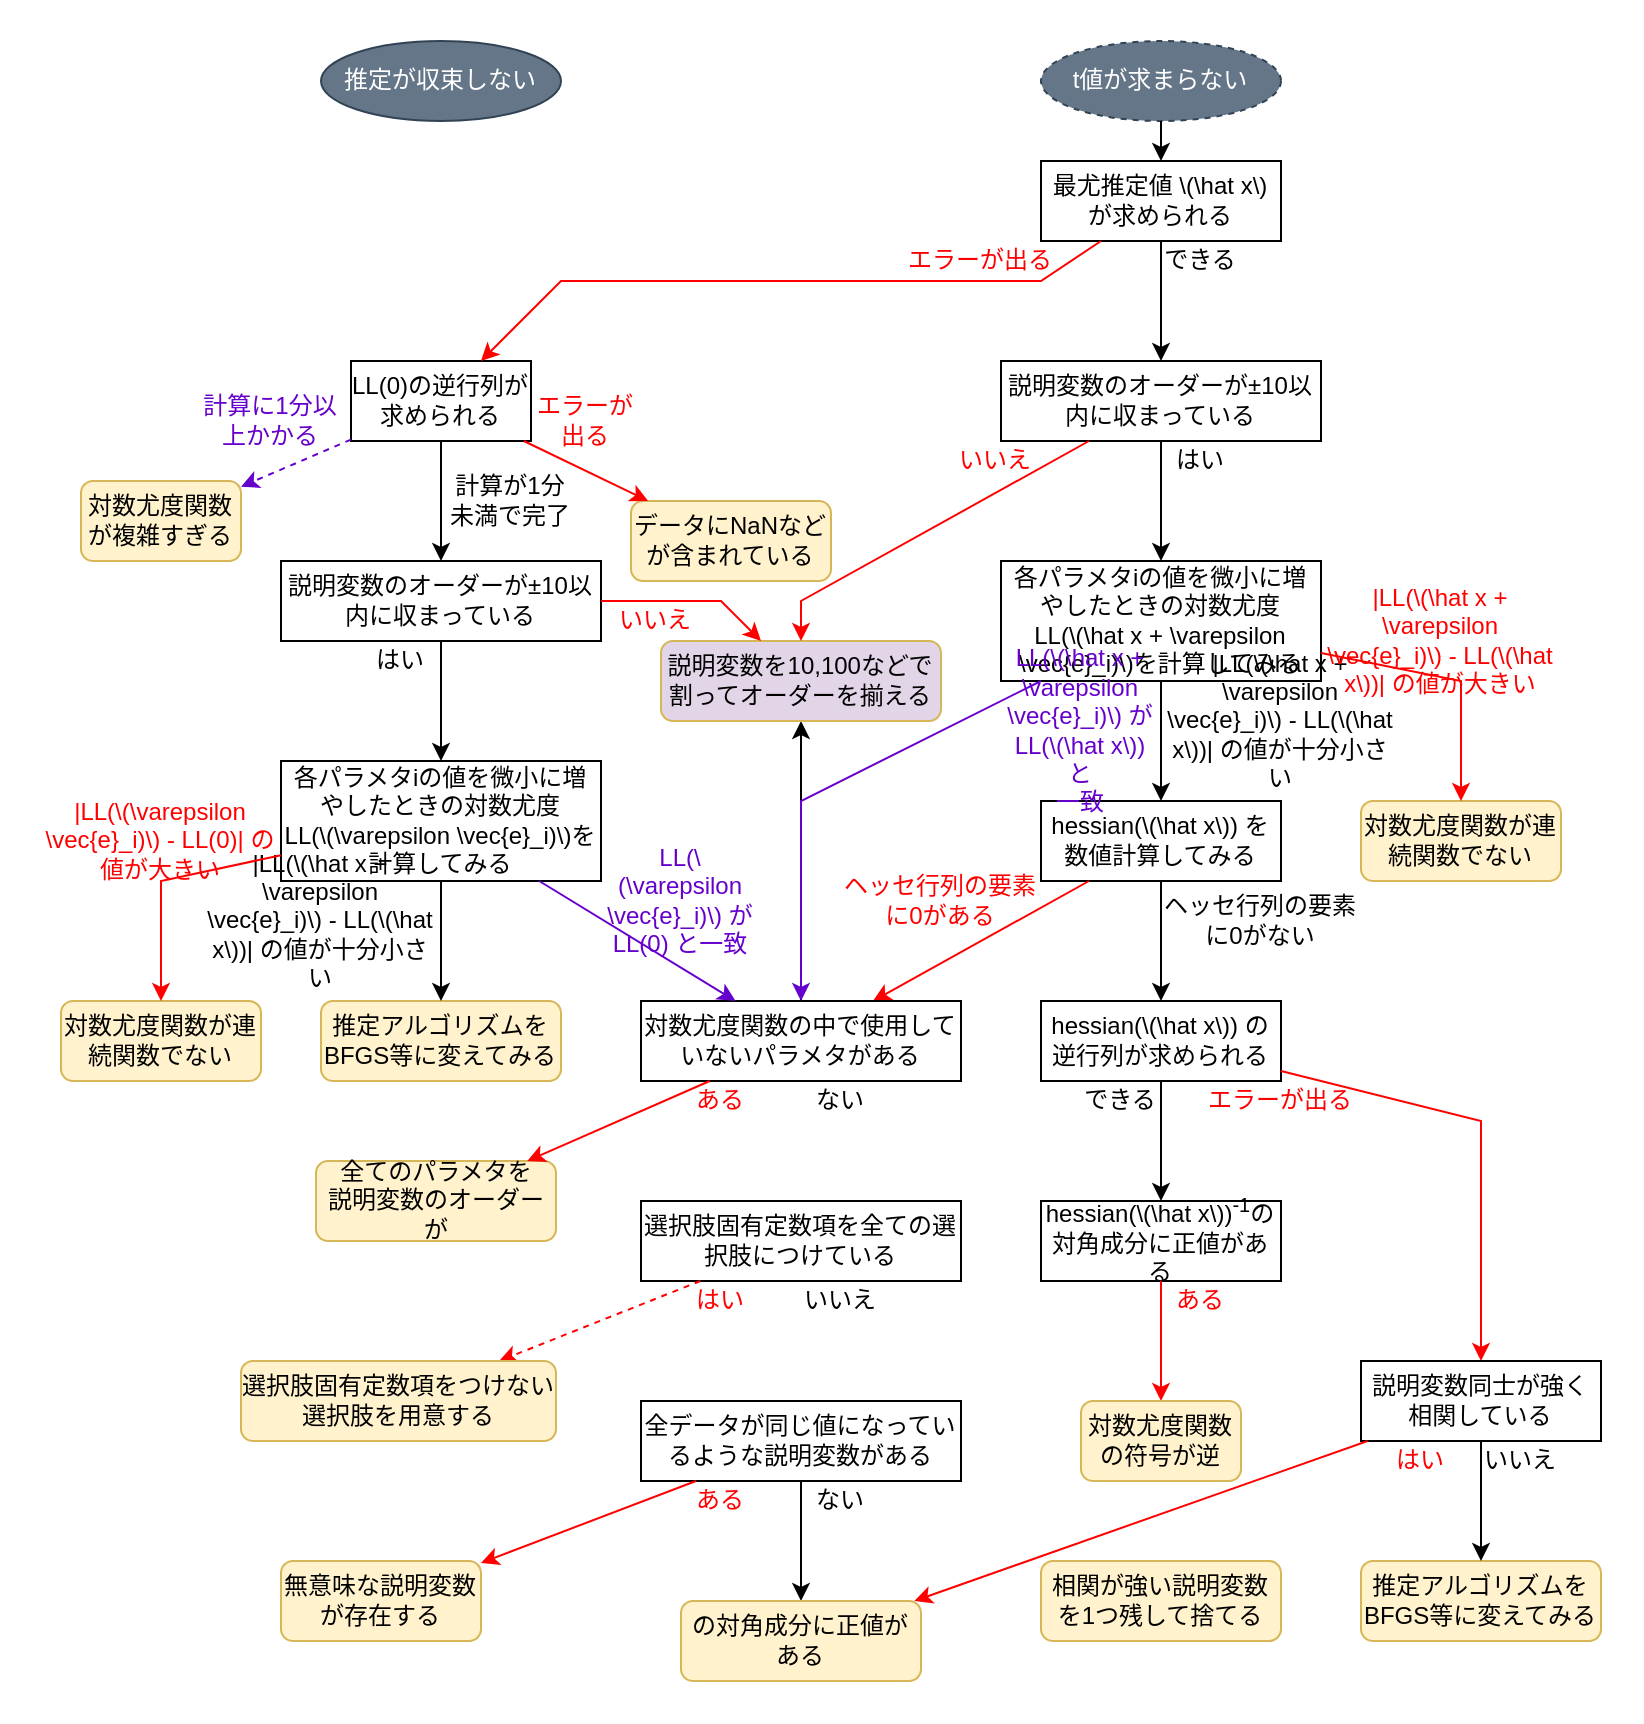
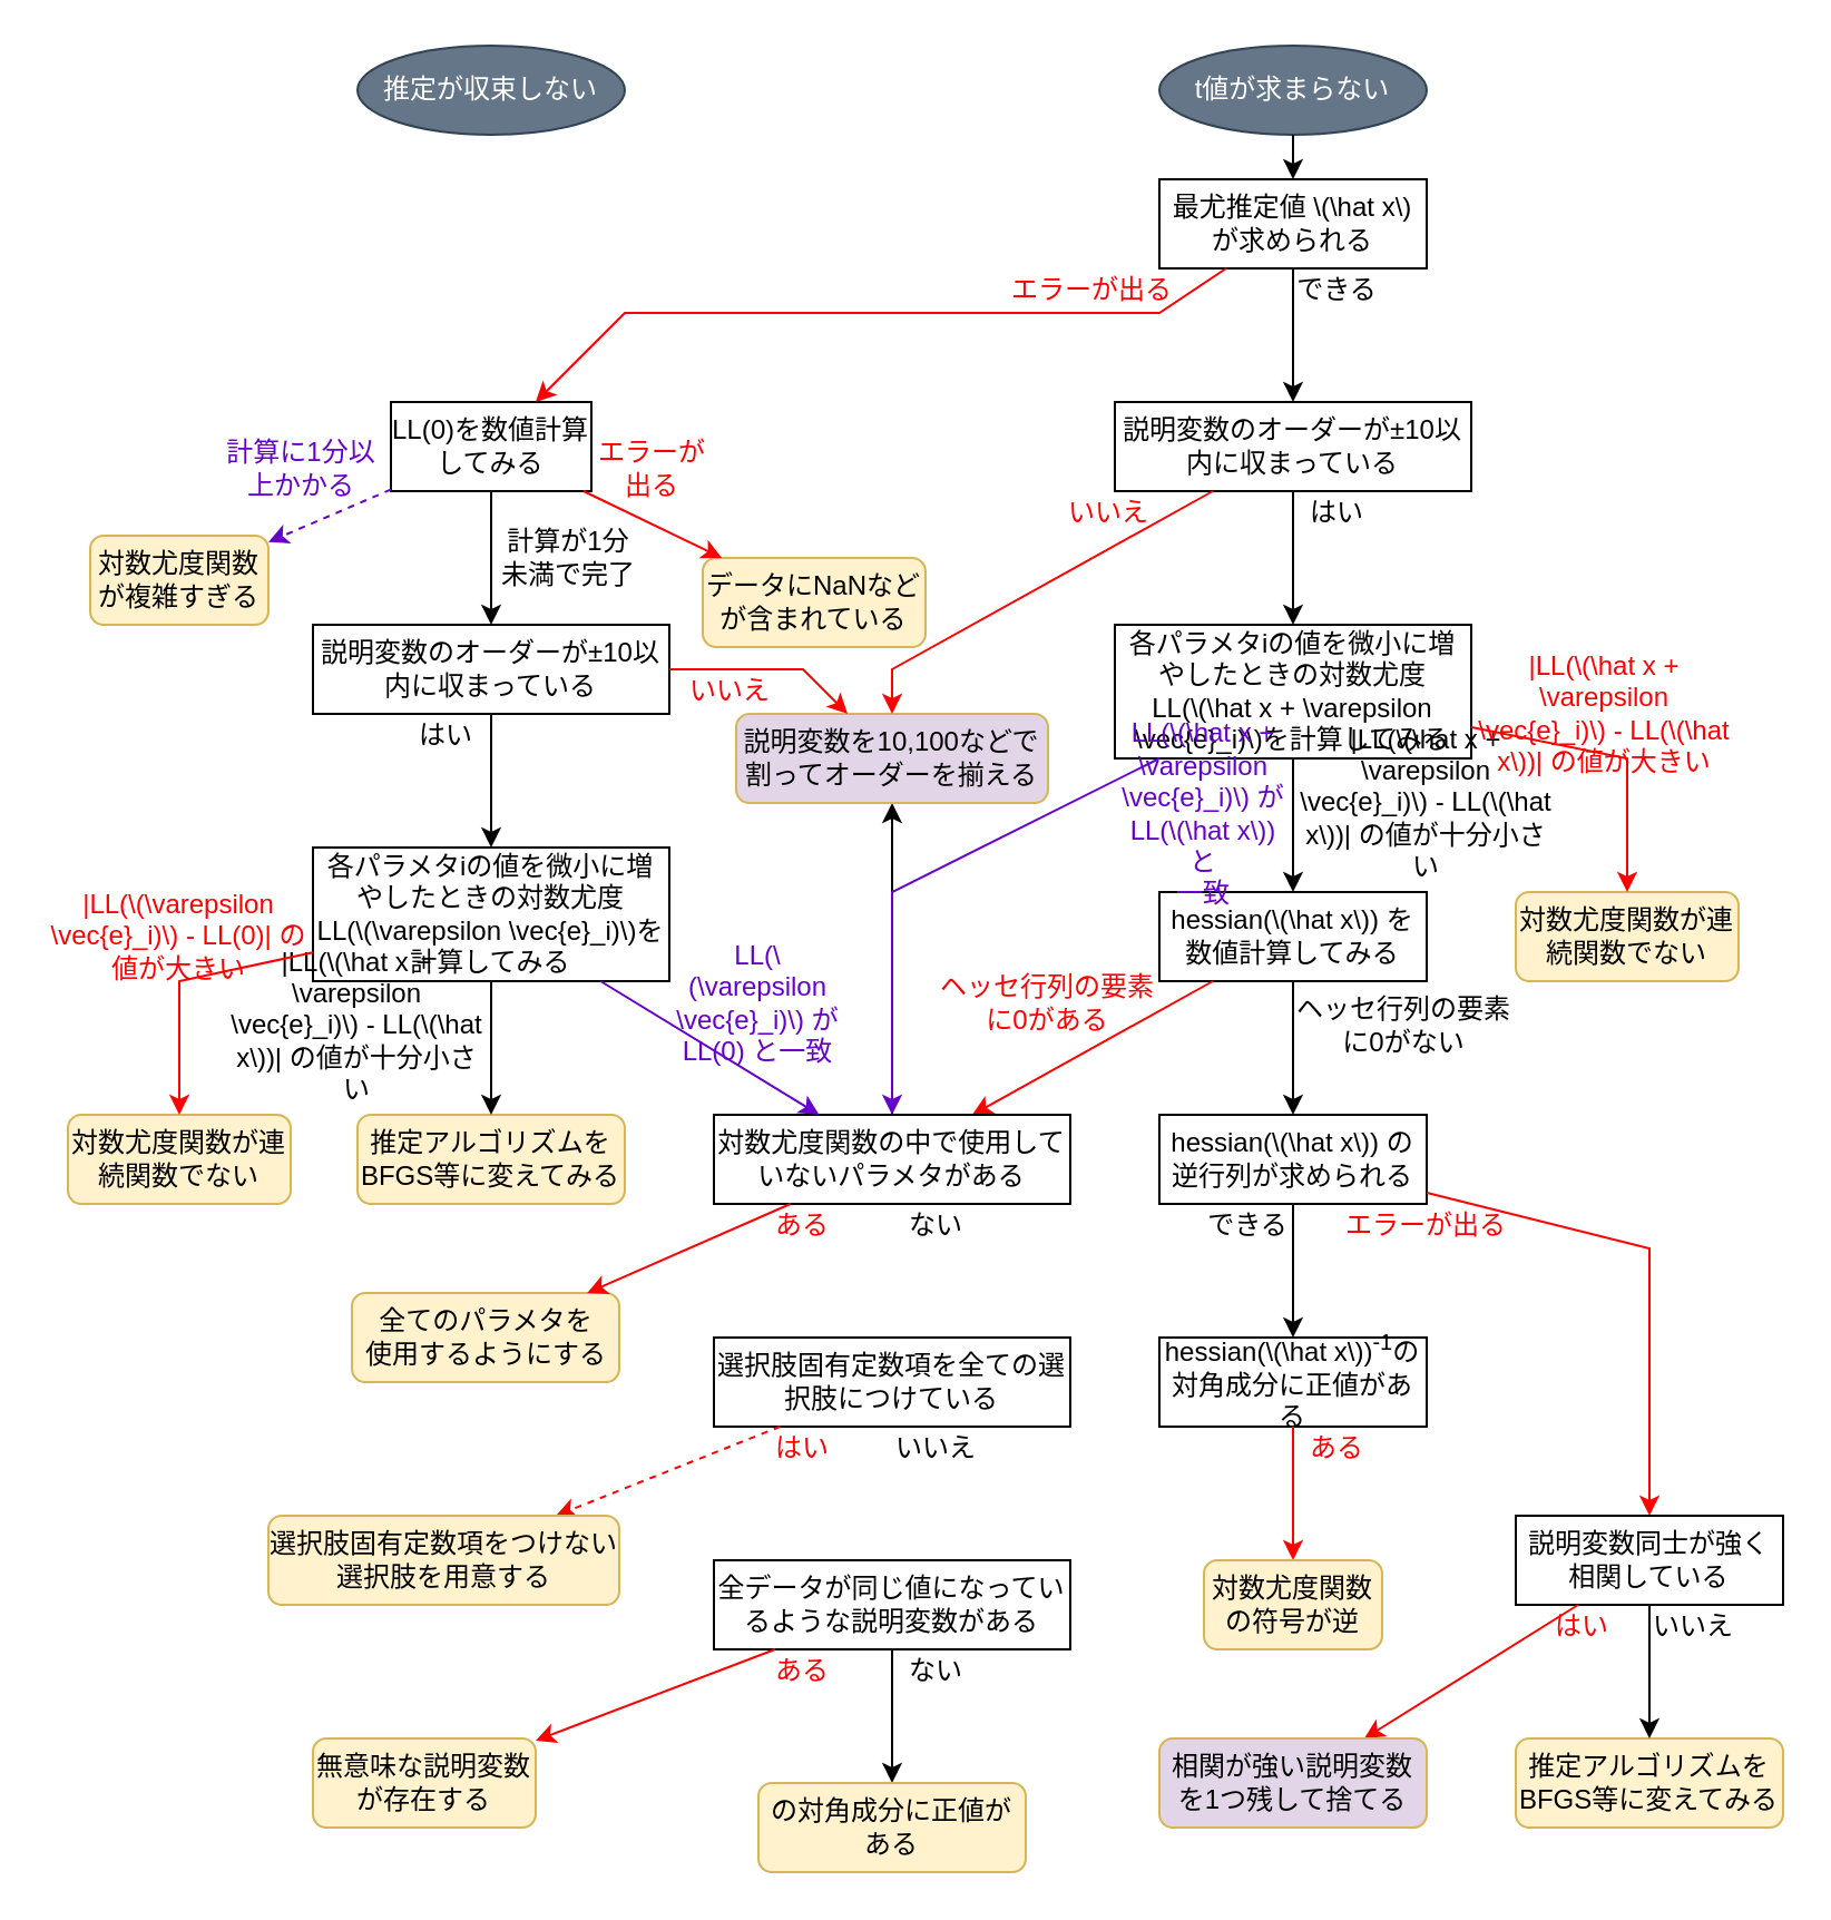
- <mxCell id="3" value="t値が求まらない" style="ellipse;whiteSpace=wrap;html=1;fillColor=#647687;strokeColor=#314354;fontColor=#ffffff;dashed=1;" parent="1" vertex="1"><mxGeometry x="520" y="20" width="120" height="40" as="geometry" /></mxCell>
+ <mxCell id="3" value="t値が求まらない" style="ellipse;whiteSpace=wrap;html=1;fillColor=#647687;strokeColor=#314354;fontColor=#ffffff;" parent="1" vertex="1"><mxGeometry x="520" y="20" width="120" height="40" as="geometry" /></mxCell>
- <mxCell id="4" value="LL(0)の逆行列が求められる" style="rounded=0;whiteSpace=wrap;html=1;" parent="1" vertex="1"><mxGeometry x="175" y="180" width="90" height="40" as="geometry" /></mxCell>
+ <mxCell id="4" value="LL(0)を数値計算してみる" style="rounded=0;whiteSpace=wrap;html=1;" parent="1" vertex="1"><mxGeometry x="175" y="180" width="90" height="40" as="geometry" /></mxCell>
- <mxCell id="33" value="全てのパラメタを&lt;div&gt;説明変数のオーダーが&lt;/div&gt;" style="rounded=1;whiteSpace=wrap;html=1;fillColor=#fff2cc;strokeColor=#d6b656;" parent="1" vertex="1"><mxGeometry x="157.5" y="580" width="120" height="40" as="geometry" /></mxCell>
+ <mxCell id="33" value="全てのパラメタを&lt;div&gt;使用するようにする&lt;/div&gt;" style="rounded=1;whiteSpace=wrap;html=1;fillColor=#fff2cc;strokeColor=#d6b656;" parent="1" vertex="1"><mxGeometry x="157.5" y="580" width="120" height="40" as="geometry" /></mxCell>
- <mxCell id="83" value="" style="endArrow=classic;html=1;rounded=0;strokeColor=#FF0000;" edge="1" parent="1" source="80" target="45"><mxGeometry width="50" height="50" relative="1" as="geometry"><mxPoint x="622" y="630" as="sourcePoint" /><mxPoint x="600" y="860" as="targetPoint" /></mxGeometry></mxCell>
+ <mxCell id="83" value="" style="endArrow=classic;html=1;rounded=0;strokeColor=#FF0000;" edge="1" parent="1" source="80" target="85"><mxGeometry width="50" height="50" relative="1" as="geometry"><mxPoint x="622" y="630" as="sourcePoint" /><mxPoint x="600" y="860" as="targetPoint" /></mxGeometry></mxCell>
- <mxCell id="85" value="相関が強い説明変数を1つ残して捨てる" style="rounded=1;whiteSpace=wrap;html=1;fillColor=#fff2cc;strokeColor=#d6b656;" vertex="1" parent="1"><mxGeometry x="520" y="780" width="120" height="40" as="geometry" /></mxCell>
+ <mxCell id="85" value="相関が強い説明変数を1つ残して捨てる" style="rounded=1;whiteSpace=wrap;html=1;fillColor=#e1d5e7;strokeColor=#d6b656;" vertex="1" parent="1"><mxGeometry x="520" y="780" width="120" height="40" as="geometry" /></mxCell>
